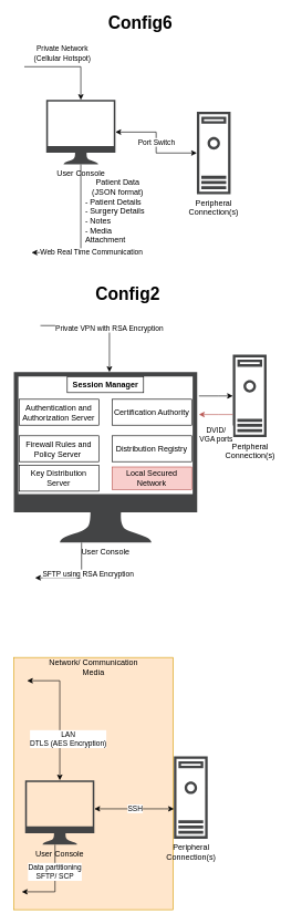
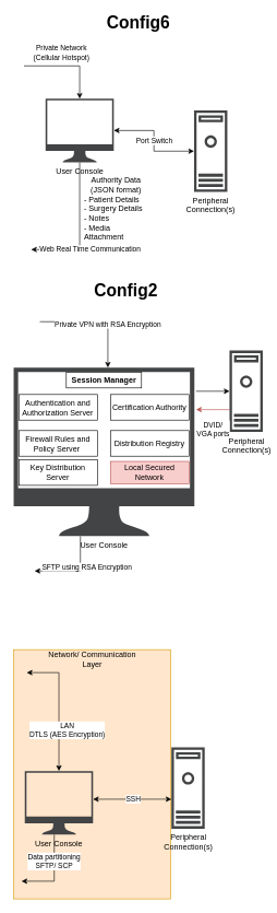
- <mxCell id="12" value="Patient Data&lt;br&gt;(JSON format)&lt;br&gt;&lt;div style=&quot;text-align: left;&quot;&gt;&lt;span style=&quot;background-color: initial;&quot;&gt;- Patient Details&lt;/span&gt;&lt;/div&gt;&lt;div style=&quot;text-align: left;&quot;&gt;&lt;span style=&quot;background-color: initial;&quot;&gt;- Surgery Details&lt;/span&gt;&lt;/div&gt;&lt;div style=&quot;text-align: left;&quot;&gt;&lt;span style=&quot;background-color: initial;&quot;&gt;- Notes&lt;/span&gt;&lt;/div&gt;&lt;div style=&quot;text-align: left;&quot;&gt;&lt;span style=&quot;background-color: initial;&quot;&gt;- Media Attachment&lt;/span&gt;&lt;/div&gt;" style="text;html=1;align=center;verticalAlign=middle;whiteSpace=wrap;rounded=0;" vertex="1" parent="1"><mxGeometry x="126.94" y="273" width="100" height="90" as="geometry" /></mxCell>
+ <mxCell id="12" value="Authority Data&lt;br&gt;(JSON format)&lt;br&gt;&lt;div style=&quot;text-align: left;&quot;&gt;&lt;span style=&quot;background-color: initial;&quot;&gt;- Patient Details&lt;/span&gt;&lt;/div&gt;&lt;div style=&quot;text-align: left;&quot;&gt;&lt;span style=&quot;background-color: initial;&quot;&gt;- Surgery Details&lt;/span&gt;&lt;/div&gt;&lt;div style=&quot;text-align: left;&quot;&gt;&lt;span style=&quot;background-color: initial;&quot;&gt;- Notes&lt;/span&gt;&lt;/div&gt;&lt;div style=&quot;text-align: left;&quot;&gt;&lt;span style=&quot;background-color: initial;&quot;&gt;- Media Attachment&lt;/span&gt;&lt;/div&gt;" style="text;html=1;align=center;verticalAlign=middle;whiteSpace=wrap;rounded=0;" vertex="1" parent="1"><mxGeometry x="126.94" y="273" width="100" height="90" as="geometry" /></mxCell>
- <mxCell id="13" value="Network/ Communication Media" style="text;html=1;align=center;verticalAlign=middle;whiteSpace=wrap;rounded=0;" vertex="1" parent="1"><mxGeometry x="71.7" y="990" width="137" height="30" as="geometry" /></mxCell>
+ <mxCell id="13" value="Network/ Communication Layer" style="text;html=1;align=center;verticalAlign=middle;whiteSpace=wrap;rounded=0;" vertex="1" parent="1"><mxGeometry x="71.7" y="990" width="137" height="30" as="geometry" /></mxCell>
